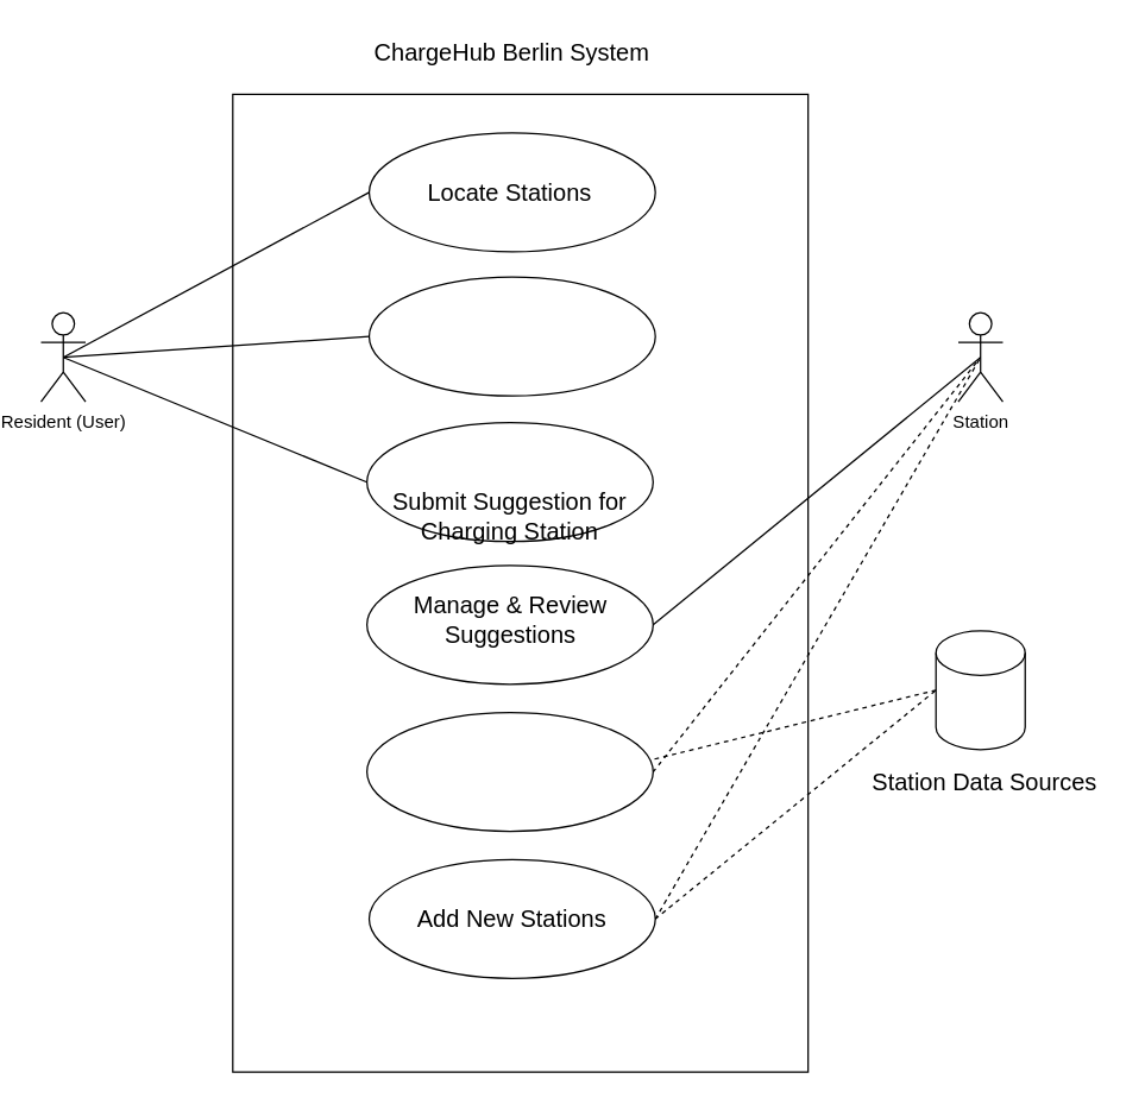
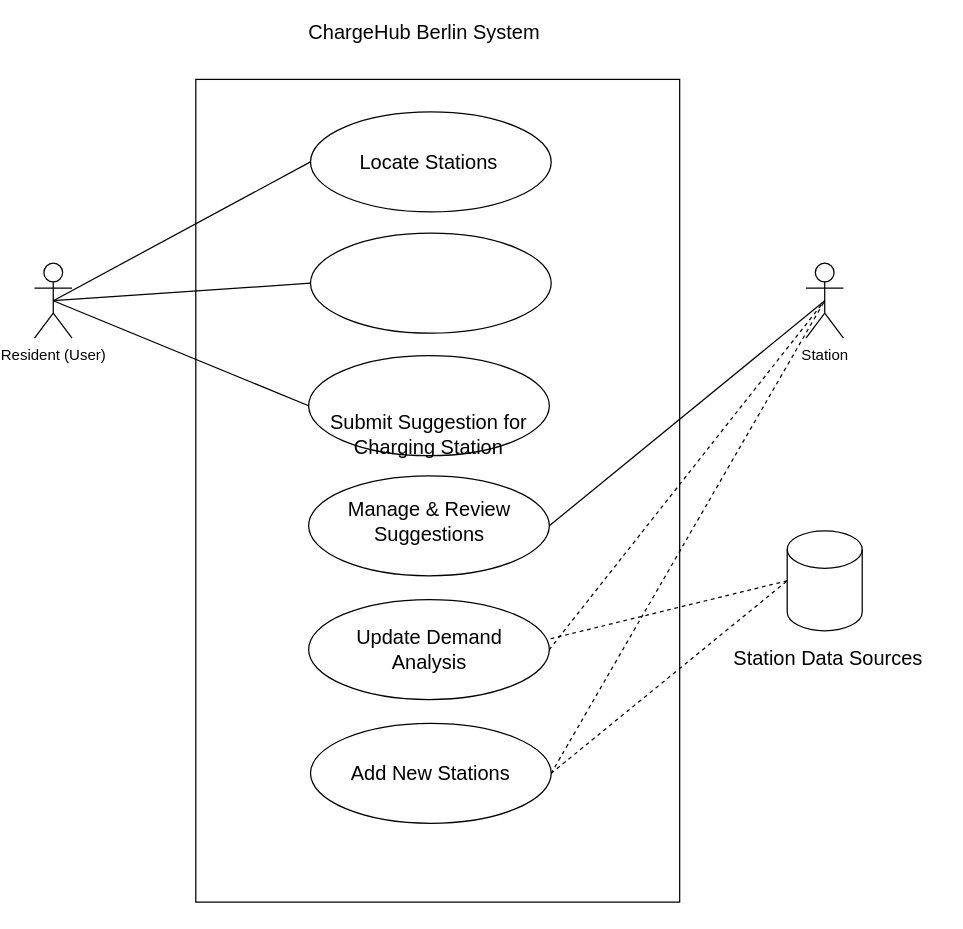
- <mxCell id="3" value="ChargeHub Berlin System" style="text;strokeColor=none;fillColor=none;html=1;align=center;verticalAlign=middle;whiteSpace=wrap;rounded=0;fontSize=16;" vertex="1" parent="1"><mxGeometry x="233.25" y="20" width="207.5" height="30" as="geometry" /></mxCell>
+ <mxCell id="3" value="ChargeHub Berlin System" style="text;strokeColor=none;fillColor=none;html=1;align=center;verticalAlign=middle;whiteSpace=wrap;rounded=0;fontSize=16;" vertex="1" parent="1"><mxGeometry x="228.25" y="10" width="207.5" height="30" as="geometry" /></mxCell>
+ <mxCell id="16" value="Update Demand Analysis" style="text;html=1;align=center;verticalAlign=middle;whiteSpace=wrap;rounded=0;fontSize=16;" vertex="1" parent="1"><mxGeometry x="261.5" y="504" width="148" height="30" as="geometry" /></mxCell>
